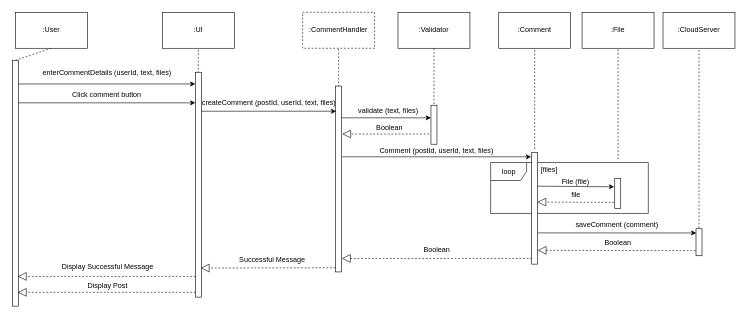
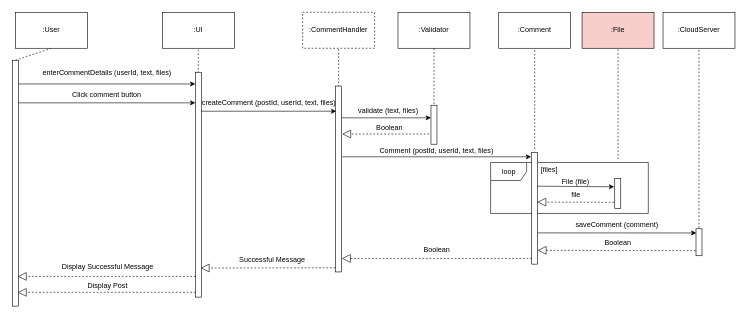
- <mxCell id="43" value=":File&lt;br&gt;" style="rounded=0;whiteSpace=wrap;html=1;" parent="1" vertex="1"><mxGeometry x="970" y="20" width="120" height="60" as="geometry" /></mxCell>
+ <mxCell id="43" value=":File&lt;br&gt;" style="rounded=0;whiteSpace=wrap;html=1;fillColor=#f8cecc;" parent="1" vertex="1"><mxGeometry x="970" y="20" width="120" height="60" as="geometry" /></mxCell>
